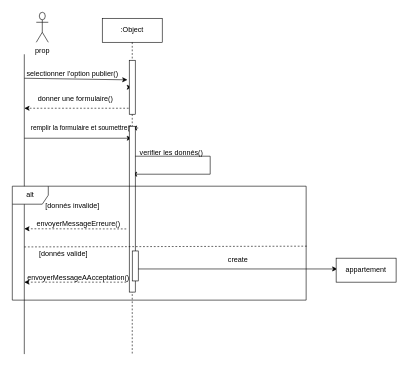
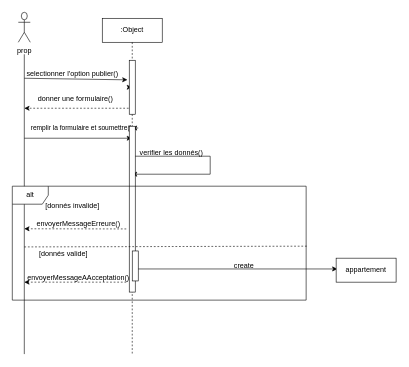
- <mxCell id="3" value="prop&lt;div&gt;&lt;br/&gt;&lt;/div&gt;" style="shape=umlActor;verticalLabelPosition=bottom;verticalAlign=top;html=1;outlineConnect=0;" vertex="1" parent="1"><mxGeometry x="60" y="20" width="20" height="50" as="geometry" /></mxCell>
+ <mxCell id="3" value="prop&lt;div&gt;&lt;br/&gt;&lt;/div&gt;" style="shape=umlActor;verticalLabelPosition=bottom;verticalAlign=top;html=1;outlineConnect=0;" vertex="1" parent="1"><mxGeometry x="30" y="20" width="20" height="50" as="geometry" /></mxCell>
- <mxCell id="26" value="create" style="text;html=1;align=center;verticalAlign=middle;resizable=0;points=[];autosize=1;strokeColor=none;fillColor=none;" vertex="1" parent="1"><mxGeometry x="366.25" y="418" width="60" height="30" as="geometry" /></mxCell>
+ <mxCell id="26" value="create" style="text;html=1;align=center;verticalAlign=middle;resizable=0;points=[];autosize=1;strokeColor=none;fillColor=none;" vertex="1" parent="1"><mxGeometry x="376.25" y="428" width="60" height="30" as="geometry" /></mxCell>
